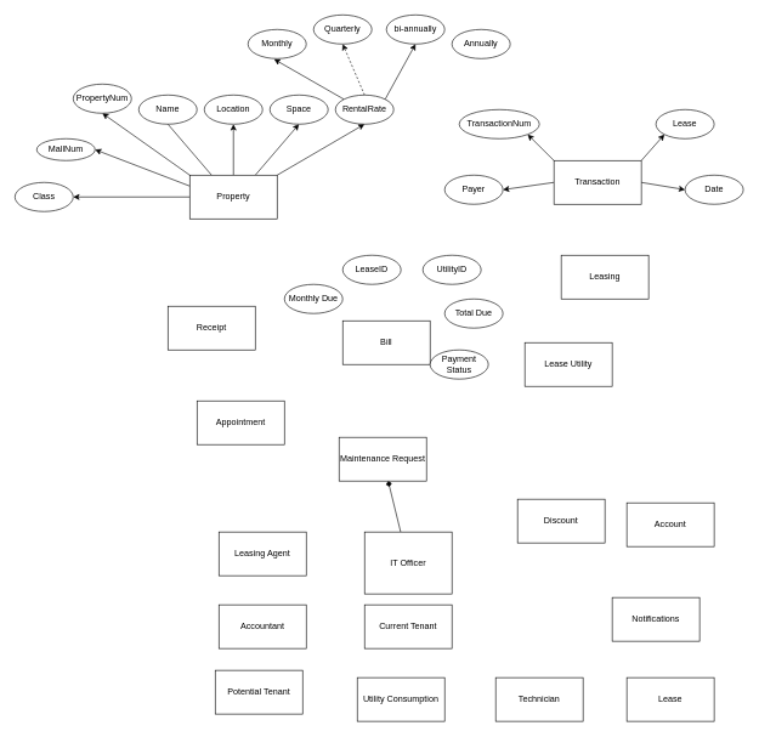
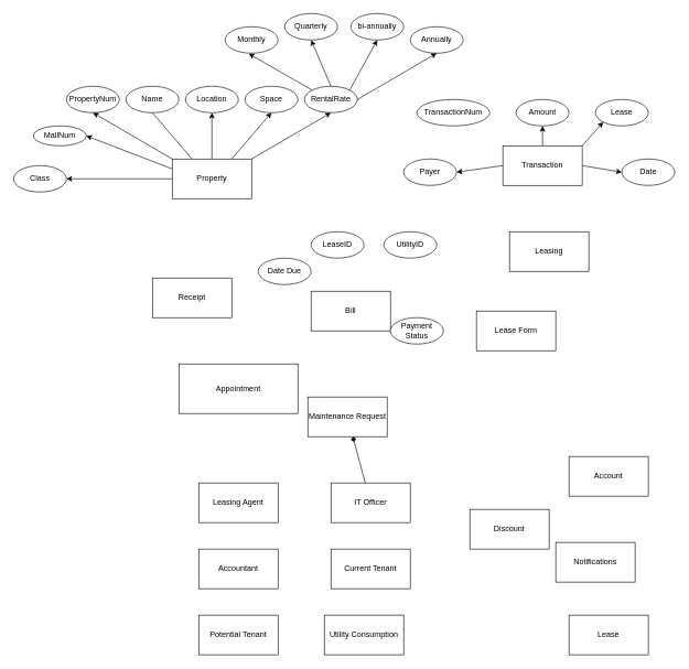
- <mxCell id="38" style="edgeStyle=none;rounded=0;orthogonalLoop=1;jettySize=auto;html=1;exitX=0.5;exitY=0;exitDx=0;exitDy=0;entryX=0.5;entryY=1;entryDx=0;entryDy=0;dashed=1;" edge="1" parent="1" source="41" target="45"><mxGeometry relative="1" as="geometry"><mxPoint x="500.037" y="70" as="targetPoint" /></mxGeometry></mxCell>
+ <mxCell id="38" style="edgeStyle=none;rounded=0;orthogonalLoop=1;jettySize=auto;html=1;exitX=0.5;exitY=0;exitDx=0;exitDy=0;entryX=0.5;entryY=1;entryDx=0;entryDy=0;" edge="1" parent="1" source="41" target="45"><mxGeometry relative="1" as="geometry"><mxPoint x="500.037" y="70" as="targetPoint" /></mxGeometry></mxCell>
+ <mxCell id="40" style="edgeStyle=none;rounded=0;orthogonalLoop=1;jettySize=auto;html=1;exitX=1;exitY=0.5;exitDx=0;exitDy=0;entryX=0.5;entryY=1;entryDx=0;entryDy=0;" edge="1" parent="1" source="41" target="47"><mxGeometry relative="1" as="geometry" /></mxCell>
- <mxCell id="42" value="PropertyNum" style="ellipse;whiteSpace=wrap;html=1;rounded=0;" vertex="1" parent="1"><mxGeometry x="100" y="115" width="80" height="40" as="geometry" /></mxCell>
+ <mxCell id="42" value="PropertyNum" style="ellipse;whiteSpace=wrap;html=1;rounded=0;" vertex="1" parent="1"><mxGeometry x="100" y="130" width="80" height="40" as="geometry" /></mxCell>
+ <mxCell id="49" value="Amount" style="ellipse;whiteSpace=wrap;html=1;rounded=0;" vertex="1" parent="1"><mxGeometry x="780" y="150" width="80" height="40" as="geometry" /></mxCell>
+ <mxCell id="12" style="edgeStyle=none;rounded=0;orthogonalLoop=1;jettySize=auto;html=1;exitX=0.5;exitY=0;exitDx=0;exitDy=0;entryX=0.5;entryY=1;entryDx=0;entryDy=0;" edge="1" parent="1" source="15" target="49"><mxGeometry relative="1" as="geometry" /></mxCell>
- <mxCell id="11" style="edgeStyle=none;rounded=0;orthogonalLoop=1;jettySize=auto;html=1;exitX=0;exitY=0;exitDx=0;exitDy=0;entryX=1;entryY=1;entryDx=0;entryDy=0;" edge="1" parent="1" source="15" target="48"><mxGeometry relative="1" as="geometry" /></mxCell>
- <mxCell id="53" value="Monthly Due" style="ellipse;whiteSpace=wrap;html=1;rounded=0;" vertex="1" parent="1"><mxGeometry x="390" y="390" width="80" height="40" as="geometry" /></mxCell>
+ <mxCell id="53" value="Date Due" style="ellipse;whiteSpace=wrap;html=1;rounded=0;" vertex="1" parent="1"><mxGeometry x="390" y="390" width="80" height="40" as="geometry" /></mxCell>
- <mxCell id="56" value="Total Due" style="ellipse;whiteSpace=wrap;html=1;rounded=0;" vertex="1" parent="1"><mxGeometry x="610" y="410" width="80" height="40" as="geometry" /></mxCell>
- <mxCell id="17" value="Lease Utility" style="rounded=0;whiteSpace=wrap;html=1;" vertex="1" parent="1"><mxGeometry x="720" y="470" width="120" height="60" as="geometry" /></mxCell>
+ <mxCell id="17" value="Lease Form" style="rounded=0;whiteSpace=wrap;html=1;" vertex="1" parent="1"><mxGeometry x="720" y="470" width="120" height="60" as="geometry" /></mxCell>
- <mxCell id="16" value="Appointment" style="rounded=0;whiteSpace=wrap;html=1;" vertex="1" parent="1"><mxGeometry x="270" y="550" width="120" height="60" as="geometry" /></mxCell>
+ <mxCell id="16" value="Appointment" style="rounded=0;whiteSpace=wrap;html=1;" vertex="1" parent="1"><mxGeometry x="270" y="550" width="180" height="75" as="geometry" /></mxCell>
- <mxCell id="23" value="Discount" style="rounded=0;whiteSpace=wrap;html=1;" vertex="1" parent="1"><mxGeometry x="710" y="685" width="120" height="60" as="geometry" /></mxCell>
+ <mxCell id="23" value="Discount" style="rounded=0;whiteSpace=wrap;html=1;" vertex="1" parent="1"><mxGeometry x="710" y="770" width="120" height="60" as="geometry" /></mxCell>
- <mxCell id="30" value="IT Officer" style="rounded=0;whiteSpace=wrap;html=1;" vertex="1" parent="1"><mxGeometry x="500" y="730" width="120" height="85" as="geometry" /></mxCell>
+ <mxCell id="30" value="IT Officer" style="rounded=0;whiteSpace=wrap;html=1;" vertex="1" parent="1"><mxGeometry x="500" y="730" width="120" height="60" as="geometry" /></mxCell>
- <mxCell id="26" value="Potential Tenant" style="rounded=0;whiteSpace=wrap;html=1;" vertex="1" parent="1"><mxGeometry x="295" y="920" width="120" height="60" as="geometry" /></mxCell>
+ <mxCell id="26" value="Potential Tenant" style="rounded=0;whiteSpace=wrap;html=1;" vertex="1" parent="1"><mxGeometry x="300" y="930" width="120" height="60" as="geometry" /></mxCell>
- <mxCell id="24" value="Technician" style="rounded=0;whiteSpace=wrap;html=1;" vertex="1" parent="1"><mxGeometry x="680" y="930" width="120" height="60" as="geometry" /></mxCell>
